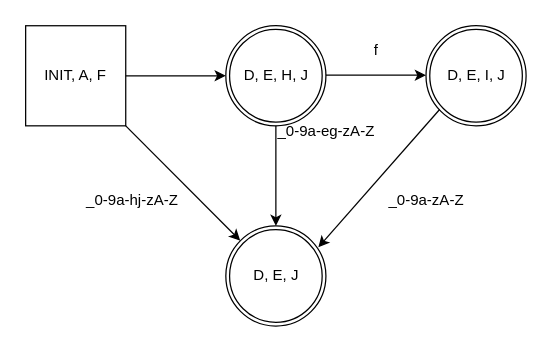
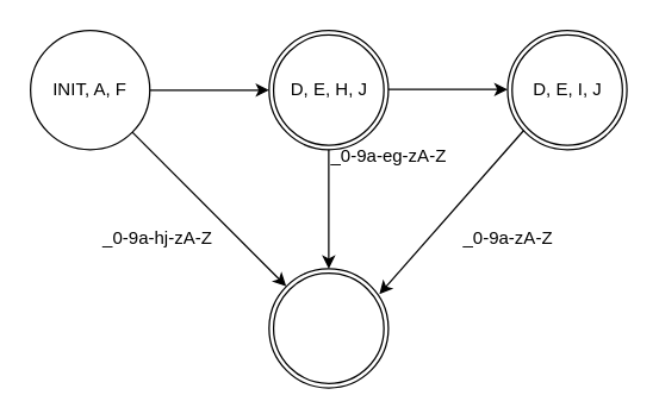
- <mxCell id="9" value="f" style="text;html=1;align=center;verticalAlign=middle;resizable=0;points=[];autosize=1;strokeColor=none;fillColor=none;" vertex="1" parent="1"><mxGeometry x="285" y="25" width="30" height="30" as="geometry" /></mxCell>
- <mxCell id="2" value="INIT, A, F" style="whiteSpace=wrap;html=1;aspect=fixed;rounded=0;" vertex="1" parent="1"><mxGeometry x="20" y="20" width="80" height="80" as="geometry" /></mxCell>
+ <mxCell id="2" value="INIT, A, F" style="ellipse;whiteSpace=wrap;html=1;aspect=fixed;" vertex="1" parent="1"><mxGeometry x="20" y="20" width="80" height="80" as="geometry" /></mxCell>
- <mxCell id="16" value="D, E, J" style="text;html=1;align=center;verticalAlign=middle;resizable=0;points=[];autosize=1;strokeColor=none;fillColor=none;" vertex="1" parent="1"><mxGeometry x="190" y="205" width="60" height="30" as="geometry" /></mxCell>
